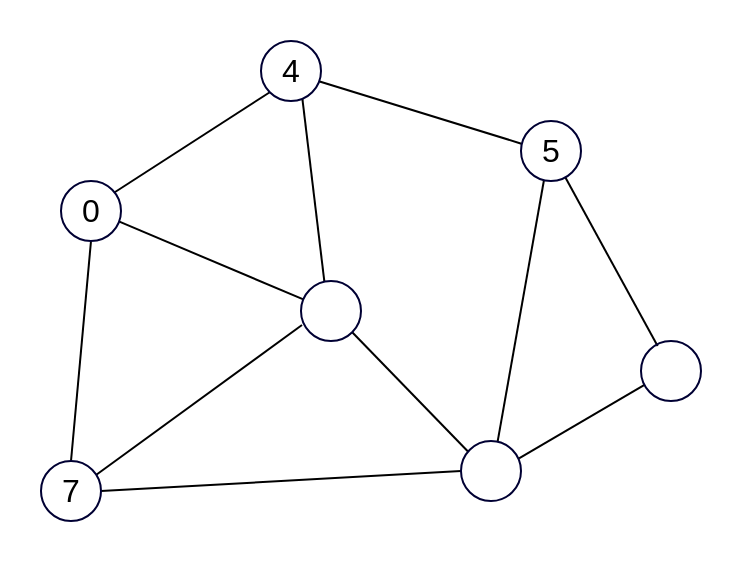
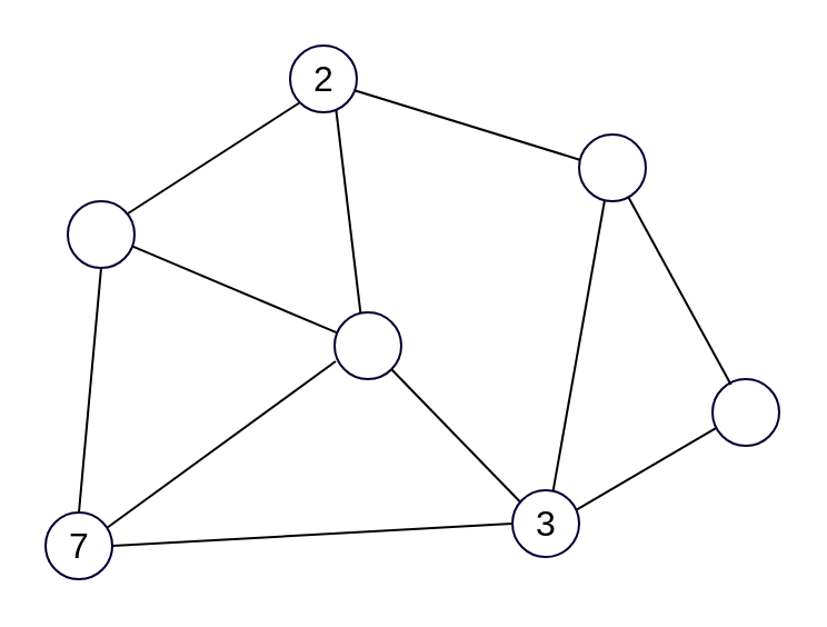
- <mxCell id="18" value="4" style="text;html=1;resizable=0;autosize=1;align=center;verticalAlign=middle;points=[];fillColor=none;strokeColor=none;rounded=0;fontSize=16;" parent="16" vertex="1"><mxGeometry x="5" y="5" width="20" height="20" as="geometry" /></mxCell>
+ <mxCell id="18" value="2" style="text;html=1;resizable=0;autosize=1;align=center;verticalAlign=middle;points=[];fillColor=none;strokeColor=none;rounded=0;fontSize=16;" parent="16" vertex="1"><mxGeometry x="5" y="5" width="20" height="20" as="geometry" /></mxCell>
- <mxCell id="21" value="5" style="text;html=1;resizable=0;autosize=1;align=center;verticalAlign=middle;points=[];fillColor=none;strokeColor=none;rounded=0;fontSize=16;" parent="19" vertex="1"><mxGeometry x="5" y="5" width="20" height="20" as="geometry" /></mxCell>
- <mxCell id="15" value="0" style="text;html=1;resizable=0;autosize=1;align=center;verticalAlign=middle;points=[];fillColor=none;strokeColor=none;rounded=0;fontSize=16;" parent="13" vertex="1"><mxGeometry x="5" y="5" width="20" height="20" as="geometry" /></mxCell>
+ <mxCell id="28" value="3" style="text;html=1;resizable=0;autosize=1;align=center;verticalAlign=middle;points=[];fillColor=none;strokeColor=none;rounded=0;fontSize=16;" parent="26" vertex="1"><mxGeometry x="5" y="5" width="20" height="20" as="geometry" /></mxCell>
